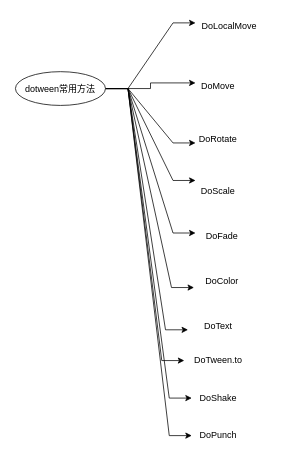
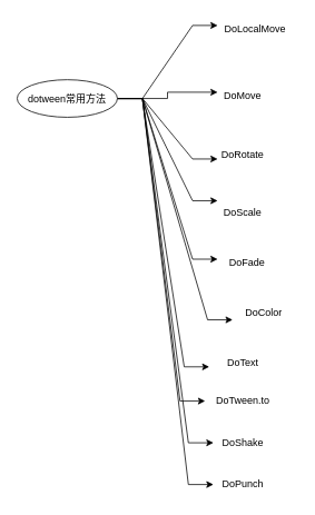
- <mxCell id="18" value="DoColor" style="text;html=1;align=center;verticalAlign=middle;resizable=0;points=[];autosize=1;strokeColor=none;fillColor=none;" vertex="1" parent="1"><mxGeometry x="260" y="360" width="70" height="30" as="geometry" /></mxCell>
+ <mxCell id="18" value="DoColor" style="text;html=1;align=center;verticalAlign=middle;resizable=0;points=[];autosize=1;strokeColor=none;fillColor=none;" vertex="1" parent="1"><mxGeometry x="280" y="360" width="70" height="30" as="geometry" /></mxCell>
